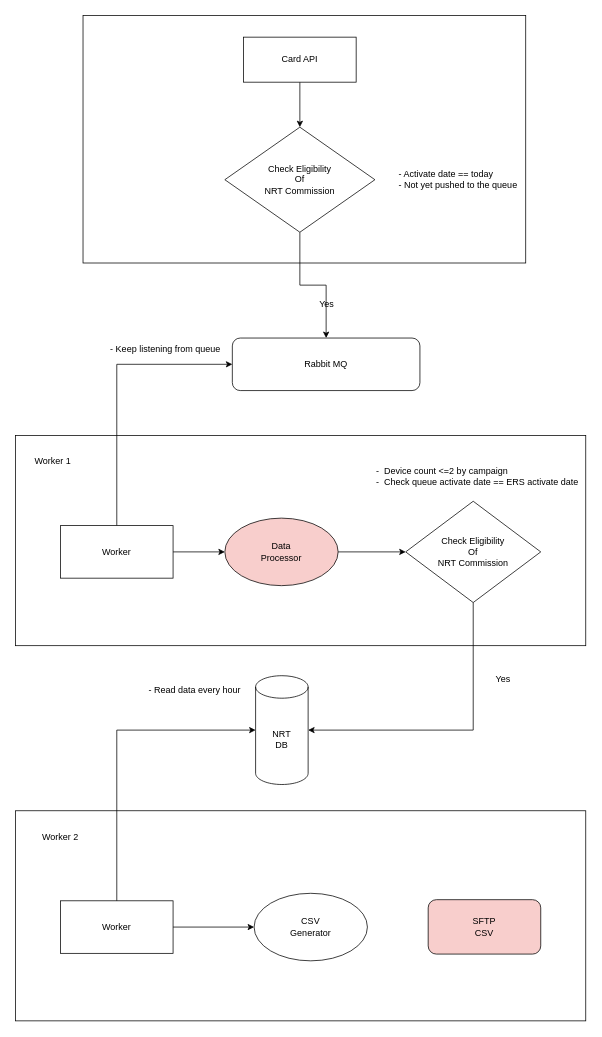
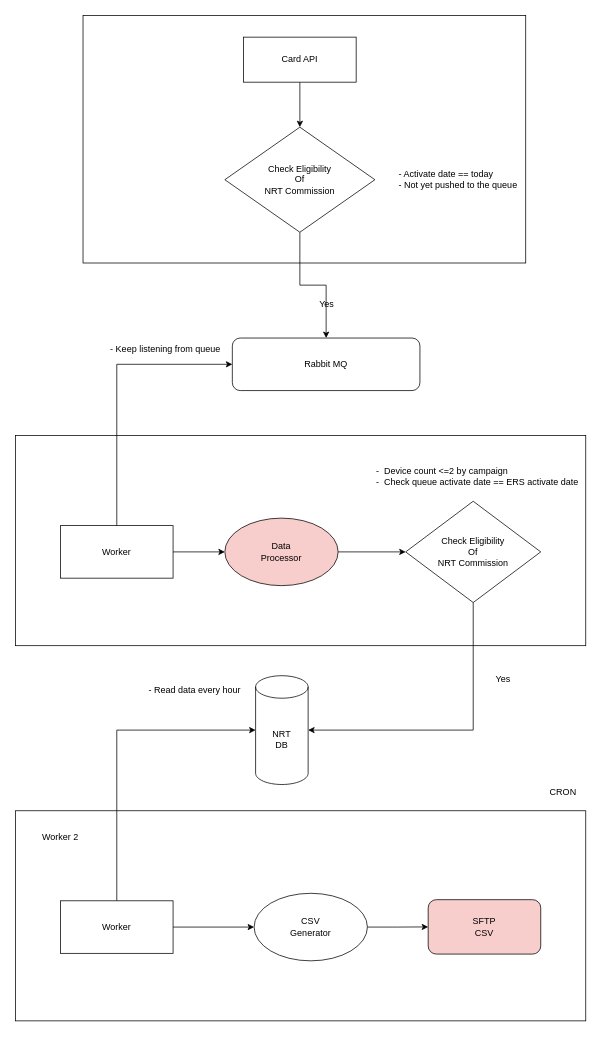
- <mxCell id="15" value="Worker 1" style="text;html=1;strokeColor=none;fillColor=none;align=center;verticalAlign=middle;whiteSpace=wrap;rounded=0;" vertex="1" parent="1"><mxGeometry x="40" y="600" width="60" height="30" as="geometry" /></mxCell>
+ <mxCell id="30" value="CRON" style="text;html=1;strokeColor=none;fillColor=none;align=center;verticalAlign=middle;whiteSpace=wrap;rounded=0;" vertex="1" parent="1"><mxGeometry x="720" y="1040" width="60" height="30" as="geometry" /></mxCell>
+ <mxCell id="25" style="edgeStyle=orthogonalEdgeStyle;rounded=0;orthogonalLoop=1;jettySize=auto;html=1;exitX=1;exitY=0.5;exitDx=0;exitDy=0;" edge="1" parent="1" source="26" target="27"><mxGeometry relative="1" as="geometry" /></mxCell>
